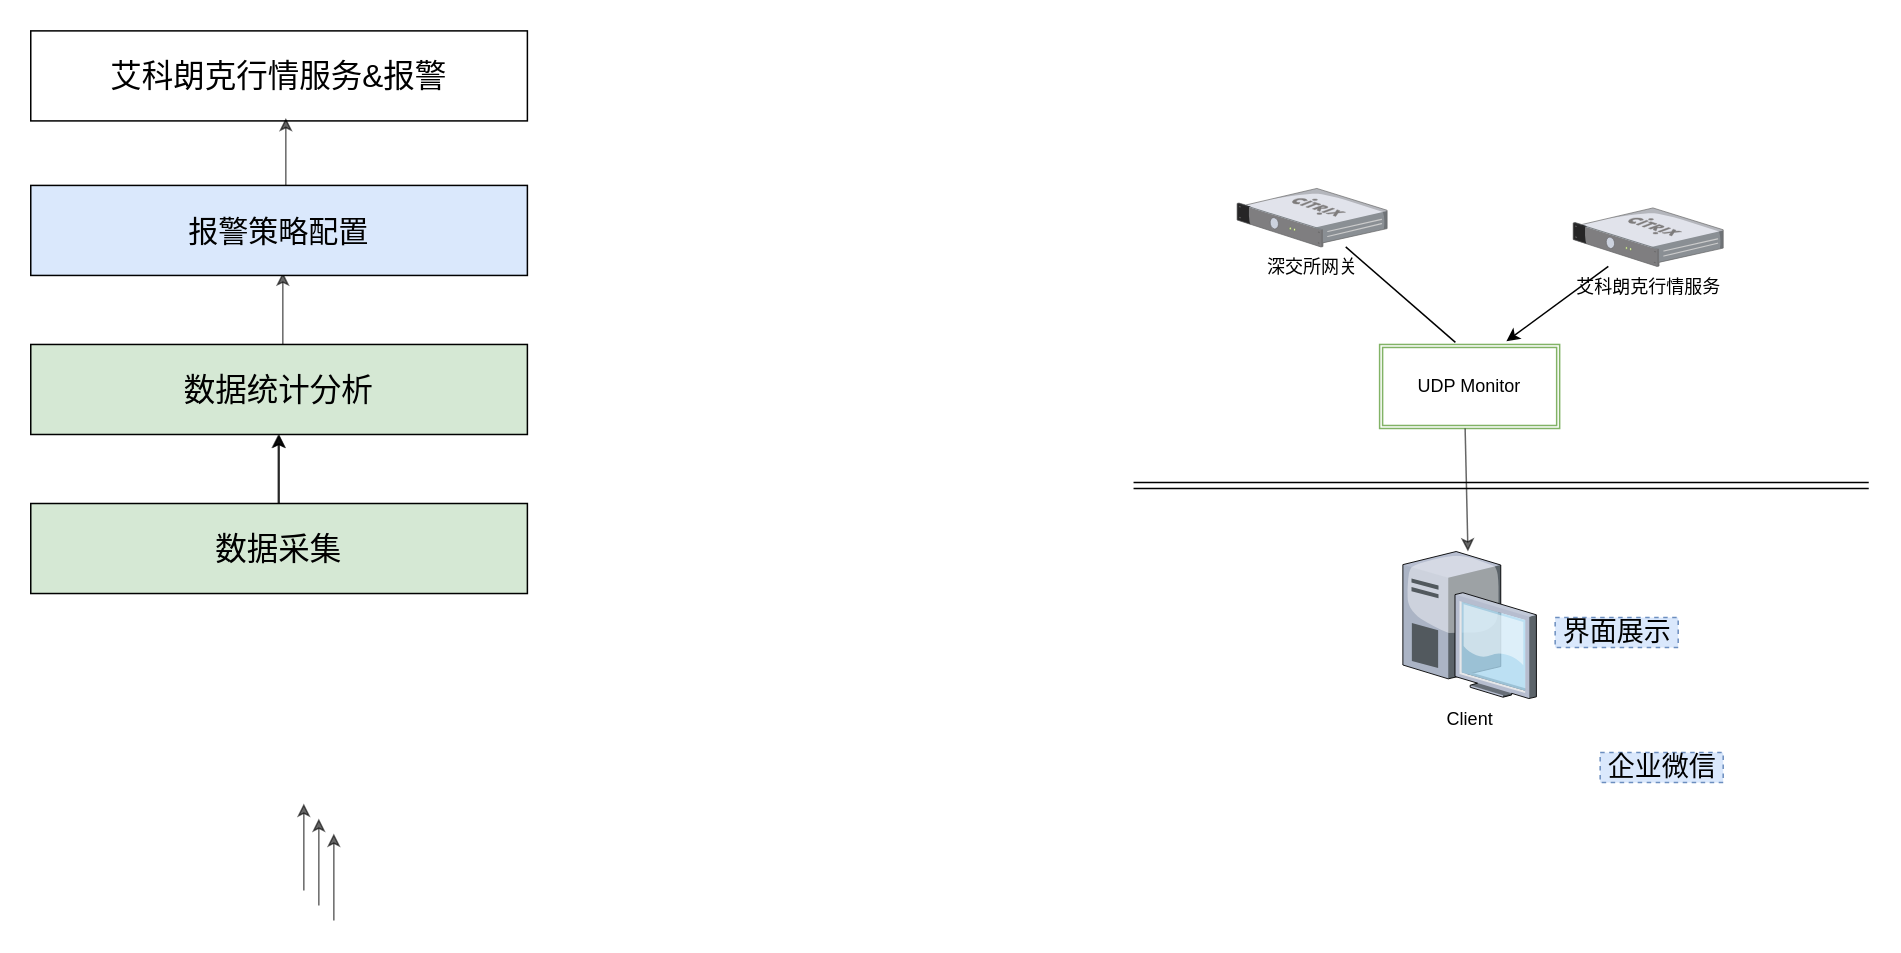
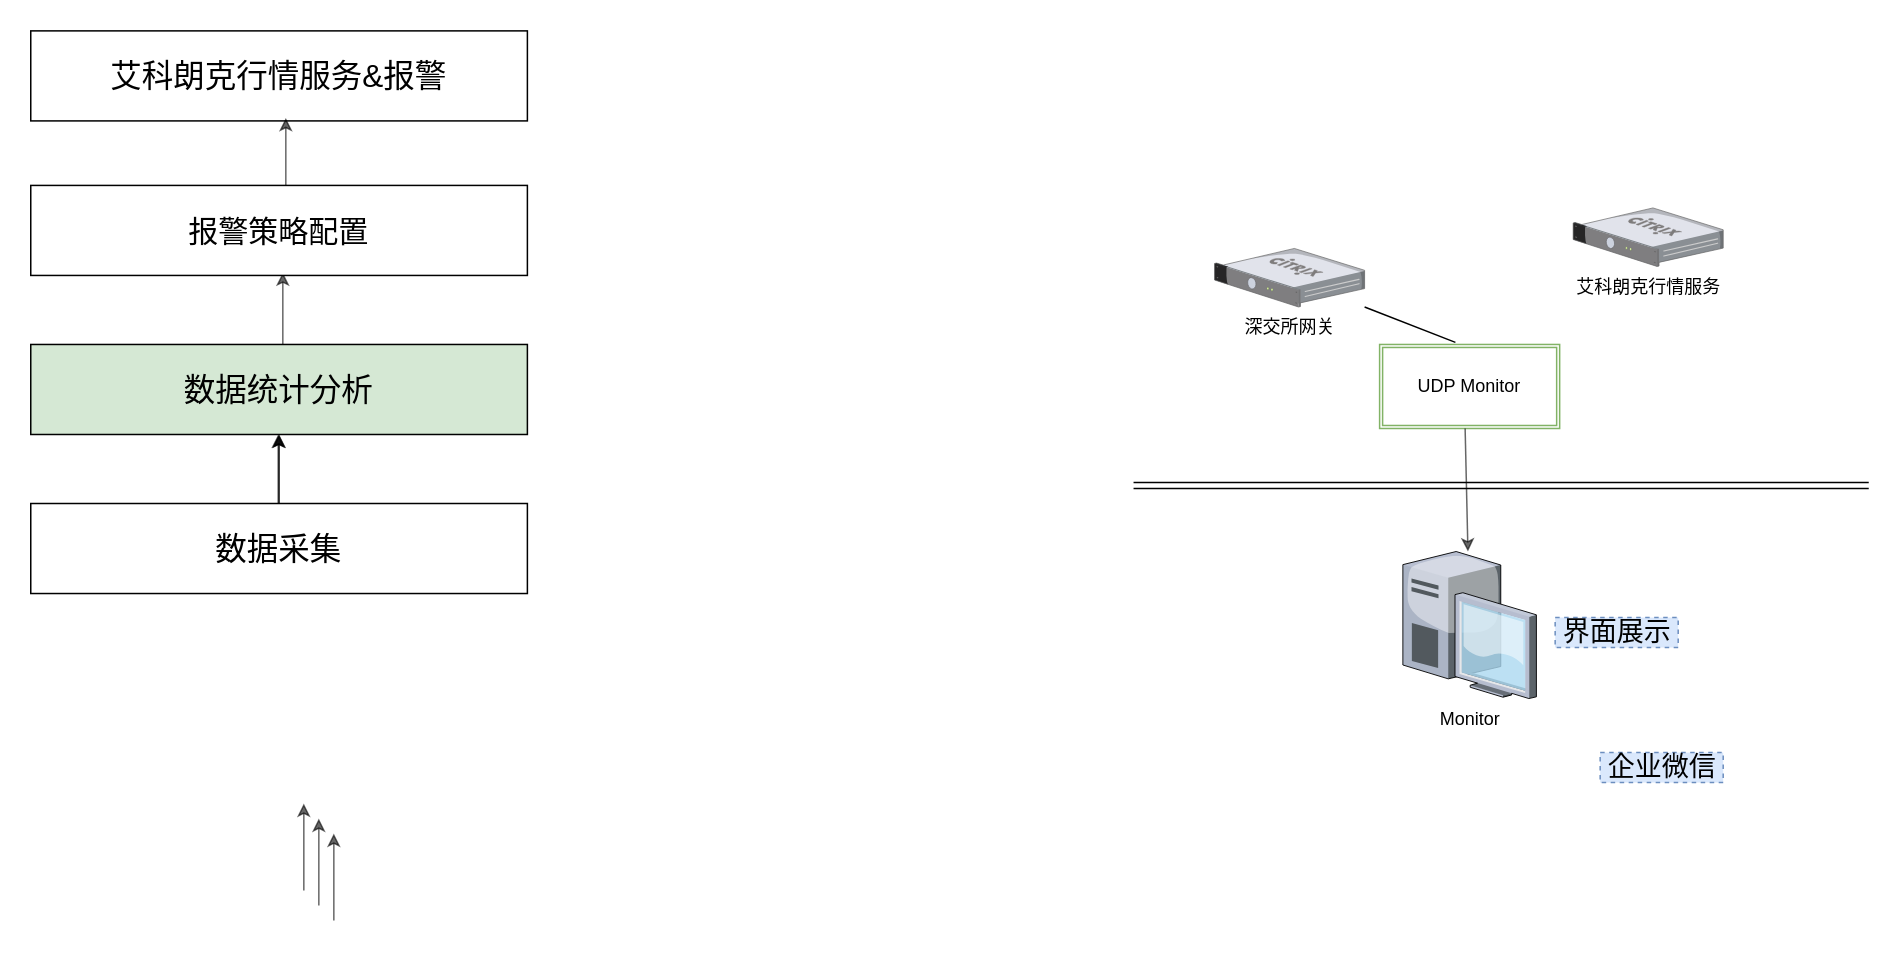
- <mxCell id="4" value="深交所网关" style="verticalLabelPosition=bottom;sketch=0;aspect=fixed;html=1;verticalAlign=top;strokeColor=none;align=center;outlineConnect=0;shape=mxgraph.citrix.netscaler_gateway;" vertex="1" parent="1"><mxGeometry x="824" y="125" width="100" height="39" as="geometry" /></mxCell>
+ <mxCell id="4" value="深交所网关" style="verticalLabelPosition=bottom;sketch=0;aspect=fixed;html=1;verticalAlign=top;strokeColor=none;align=center;outlineConnect=0;shape=mxgraph.citrix.netscaler_gateway;" vertex="1" parent="1"><mxGeometry x="809" y="165" width="100" height="39" as="geometry" /></mxCell>
- <mxCell id="21" value="&lt;font style=&quot;font-size: 20px&quot;&gt;报警策略配置&lt;/font&gt;" style="rounded=0;whiteSpace=wrap;html=1;fillColor=#dae8fc;" vertex="1" parent="1"><mxGeometry x="20" y="123" width="331" height="60" as="geometry" /></mxCell>
+ <mxCell id="21" value="&lt;font style=&quot;font-size: 20px&quot;&gt;报警策略配置&lt;/font&gt;" style="rounded=0;whiteSpace=wrap;html=1;" vertex="1" parent="1"><mxGeometry x="20" y="123" width="331" height="60" as="geometry" /></mxCell>
- <mxCell id="6" value="" style="endArrow=classic;html=1;entryX=0.704;entryY=-0.037;entryDx=0;entryDy=0;entryPerimeter=0;" edge="1" parent="1" source="3" target="8"><mxGeometry width="50" height="50" relative="1" as="geometry"><mxPoint x="1111.51" y="183" as="sourcePoint" /><mxPoint x="1007" y="274" as="targetPoint" /></mxGeometry></mxCell>
- <mxCell id="20" value="&lt;font style=&quot;font-size: 21px&quot;&gt;数据采集&lt;/font&gt;" style="rounded=0;whiteSpace=wrap;html=1;fillColor=#d5e8d4;" vertex="1" parent="1"><mxGeometry x="20" y="335" width="331" height="60" as="geometry" /></mxCell>
+ <mxCell id="20" value="&lt;font style=&quot;font-size: 21px&quot;&gt;数据采集&lt;/font&gt;" style="rounded=0;whiteSpace=wrap;html=1;" vertex="1" parent="1"><mxGeometry x="20" y="335" width="331" height="60" as="geometry" /></mxCell>
- <mxCell id="2" value="Client" style="verticalLabelPosition=bottom;sketch=0;aspect=fixed;html=1;verticalAlign=top;strokeColor=none;align=center;outlineConnect=0;shape=mxgraph.citrix.desktop;" vertex="1" parent="1"><mxGeometry x="934.5" y="367" width="89" height="98" as="geometry" /></mxCell>
+ <mxCell id="2" value="Monitor" style="verticalLabelPosition=bottom;sketch=0;aspect=fixed;html=1;verticalAlign=top;strokeColor=none;align=center;outlineConnect=0;shape=mxgraph.citrix.desktop;" vertex="1" parent="1"><mxGeometry x="934.5" y="367" width="89" height="98" as="geometry" /></mxCell>
